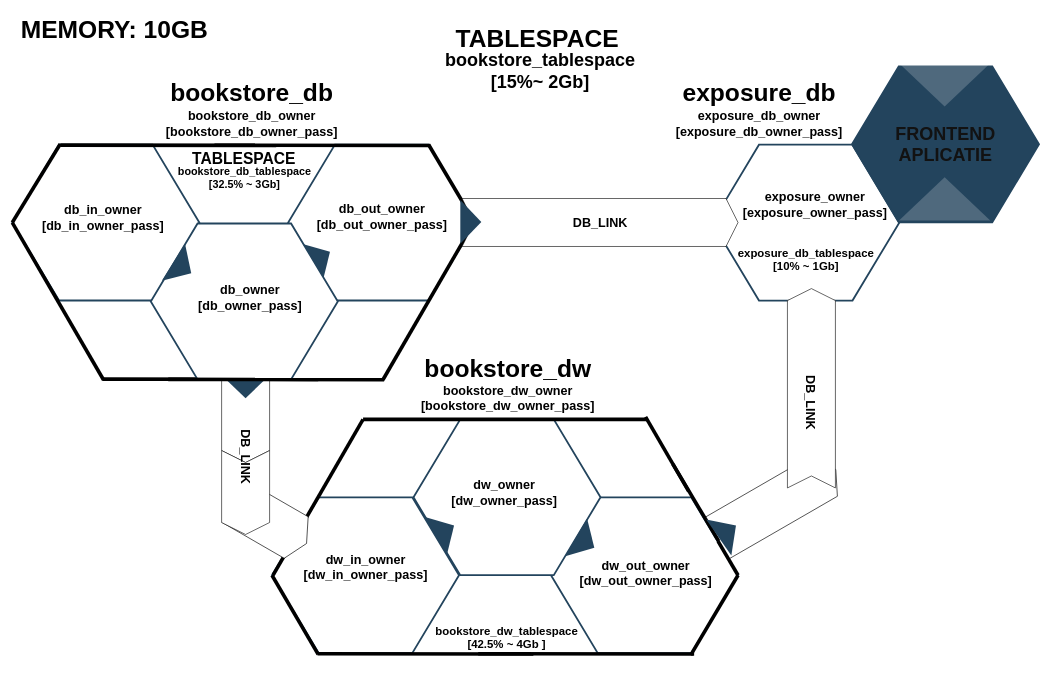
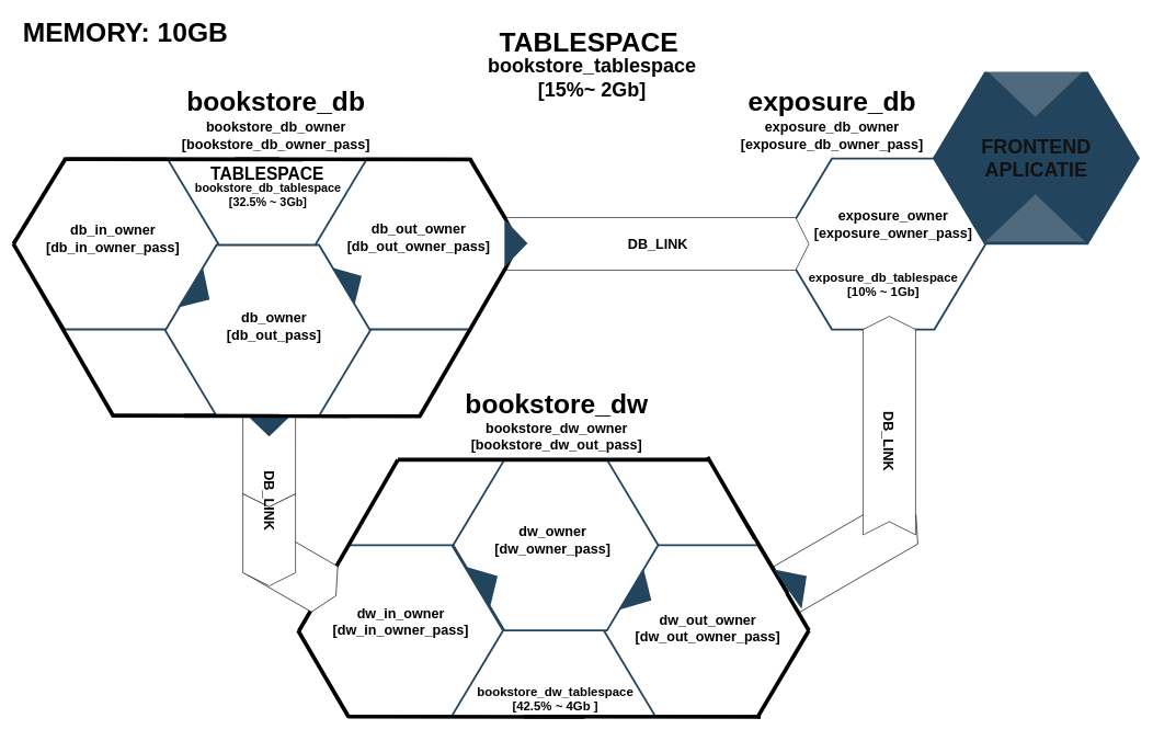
- <mxCell id="39" value="&lt;b&gt;&lt;font style=&quot;font-size: 21px; color: light-dark(rgb(0, 0, 0), rgb(103, 171, 159));&quot;&gt;db_owner&lt;/font&gt;&lt;/b&gt;&lt;div&gt;&lt;b&gt;&lt;font style=&quot;font-size: 21px; color: light-dark(rgb(0, 0, 0), rgb(103, 171, 159));&quot;&gt;[db_owner_pass]&lt;/font&gt;&lt;/b&gt;&lt;/div&gt;" style="text;html=1;align=center;verticalAlign=middle;resizable=0;points=[];autosize=1;strokeColor=none;fillColor=none;" parent="1" vertex="1"><mxGeometry x="315.92" y="464.63" width="200" height="60" as="geometry" /></mxCell>
+ <mxCell id="39" value="&lt;b&gt;&lt;font style=&quot;font-size: 21px; color: light-dark(rgb(0, 0, 0), rgb(103, 171, 159));&quot;&gt;db_owner&lt;/font&gt;&lt;/b&gt;&lt;div&gt;&lt;b&gt;&lt;font style=&quot;font-size: 21px; color: light-dark(rgb(0, 0, 0), rgb(103, 171, 159));&quot;&gt;[db_out_pass]&lt;/font&gt;&lt;/b&gt;&lt;/div&gt;" style="text;html=1;align=center;verticalAlign=middle;resizable=0;points=[];autosize=1;strokeColor=none;fillColor=none;" parent="1" vertex="1"><mxGeometry x="315.92" y="464.63" width="200" height="60" as="geometry" /></mxCell>
- <mxCell id="57" value="&lt;b&gt;&lt;font style=&quot;font-size: 21px; color: light-dark(rgb(0, 0, 0), rgb(103, 171, 159));&quot;&gt;bookstore_dw_owner&lt;/font&gt;&lt;/b&gt;&lt;div&gt;&lt;b style=&quot;background-color: transparent; color: light-dark(rgb(0, 0, 0), rgb(255, 255, 255));&quot;&gt;&lt;font style=&quot;font-size: 21px; color: light-dark(rgb(0, 0, 0), rgb(103, 171, 159));&quot;&gt;[bookstore_dw_owner_pass]&lt;/font&gt;&lt;/b&gt;&lt;/div&gt;" style="text;html=1;align=center;verticalAlign=middle;resizable=0;points=[];autosize=1;strokeColor=none;fillColor=none;" parent="1" vertex="1"><mxGeometry x="690.76" y="633" width="310" height="60" as="geometry" /></mxCell>
+ <mxCell id="57" value="&lt;b&gt;&lt;font style=&quot;font-size: 21px; color: light-dark(rgb(0, 0, 0), rgb(103, 171, 159));&quot;&gt;bookstore_dw_owner&lt;/font&gt;&lt;/b&gt;&lt;div&gt;&lt;b style=&quot;background-color: transparent; color: light-dark(rgb(0, 0, 0), rgb(255, 255, 255));&quot;&gt;&lt;font style=&quot;font-size: 21px; color: light-dark(rgb(0, 0, 0), rgb(103, 171, 159));&quot;&gt;[bookstore_dw_out_pass]&lt;/font&gt;&lt;/b&gt;&lt;/div&gt;" style="text;html=1;align=center;verticalAlign=middle;resizable=0;points=[];autosize=1;strokeColor=none;fillColor=none;" parent="1" vertex="1"><mxGeometry x="690.76" y="633" width="310" height="60" as="geometry" /></mxCell>
